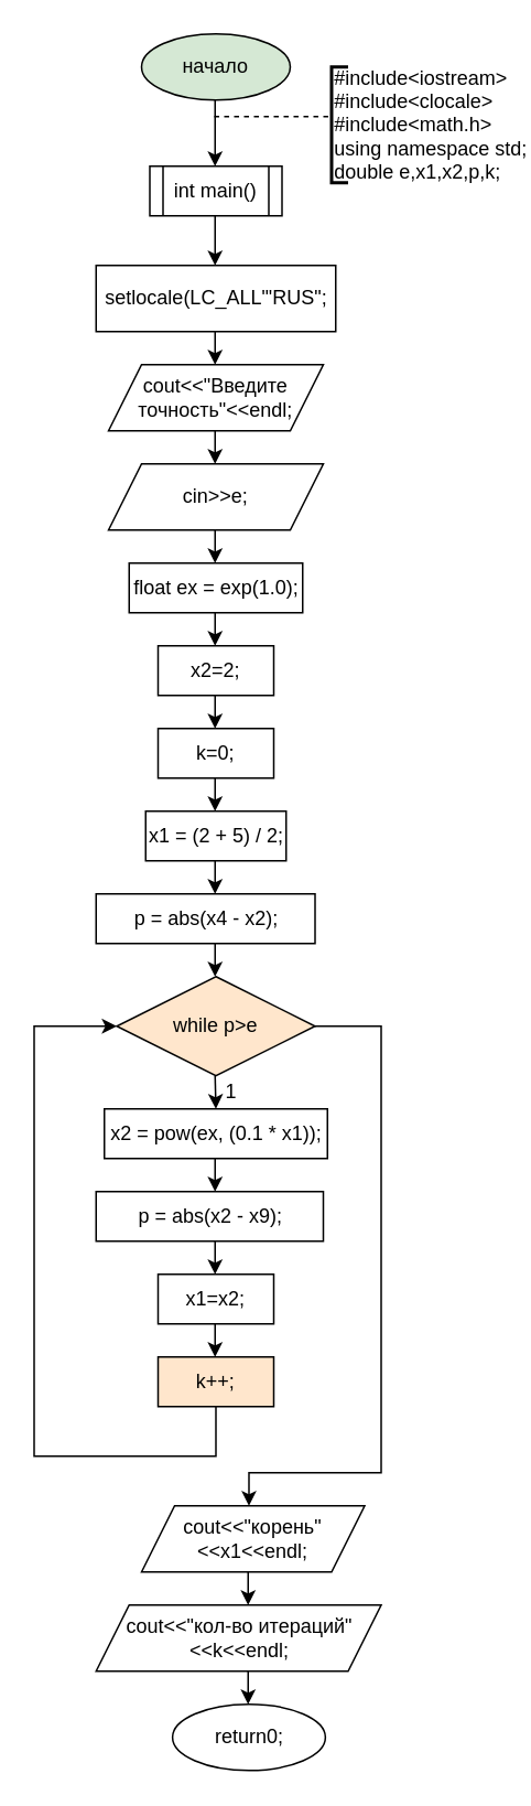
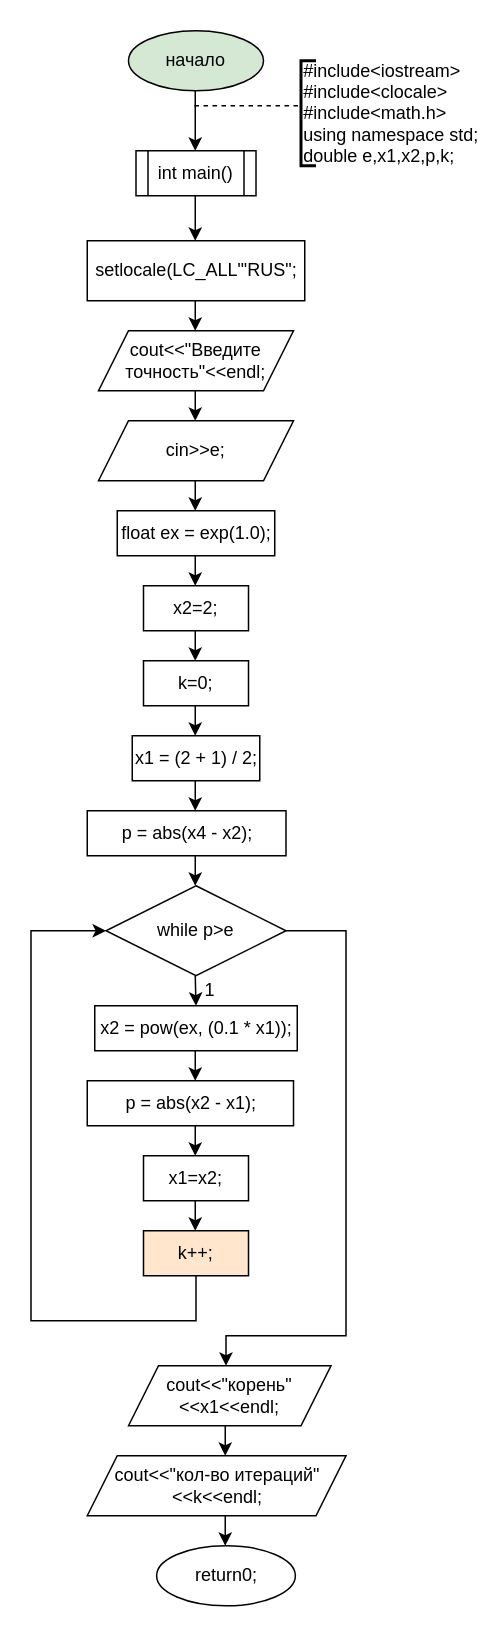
- <mxCell id="19" value="x1 = (2 + 5) / 2;" style="rounded=0;whiteSpace=wrap;html=1;" vertex="1" parent="1"><mxGeometry x="87.5" y="490" width="85" height="30" as="geometry" /></mxCell>
+ <mxCell id="19" value="x1 = (2 + 1) / 2;" style="rounded=0;whiteSpace=wrap;html=1;" vertex="1" parent="1"><mxGeometry x="87.5" y="490" width="85" height="30" as="geometry" /></mxCell>
- <mxCell id="20" value="while p&amp;gt;e" style="rhombus;whiteSpace=wrap;html=1;fillColor=#ffe6cc;" vertex="1" parent="1"><mxGeometry x="70" y="590" width="120" height="60" as="geometry" /></mxCell>
+ <mxCell id="20" value="while p&amp;gt;e" style="rhombus;whiteSpace=wrap;html=1;" vertex="1" parent="1"><mxGeometry x="70" y="590" width="120" height="60" as="geometry" /></mxCell>
- <mxCell id="26" value="p = abs(x2 - x9);" style="rounded=0;whiteSpace=wrap;html=1;" vertex="1" parent="1"><mxGeometry x="57.5" y="720" width="137.5" height="30" as="geometry" /></mxCell>
+ <mxCell id="26" value="p = abs(x2 - x1);" style="rounded=0;whiteSpace=wrap;html=1;" vertex="1" parent="1"><mxGeometry x="57.5" y="720" width="137.5" height="30" as="geometry" /></mxCell>
